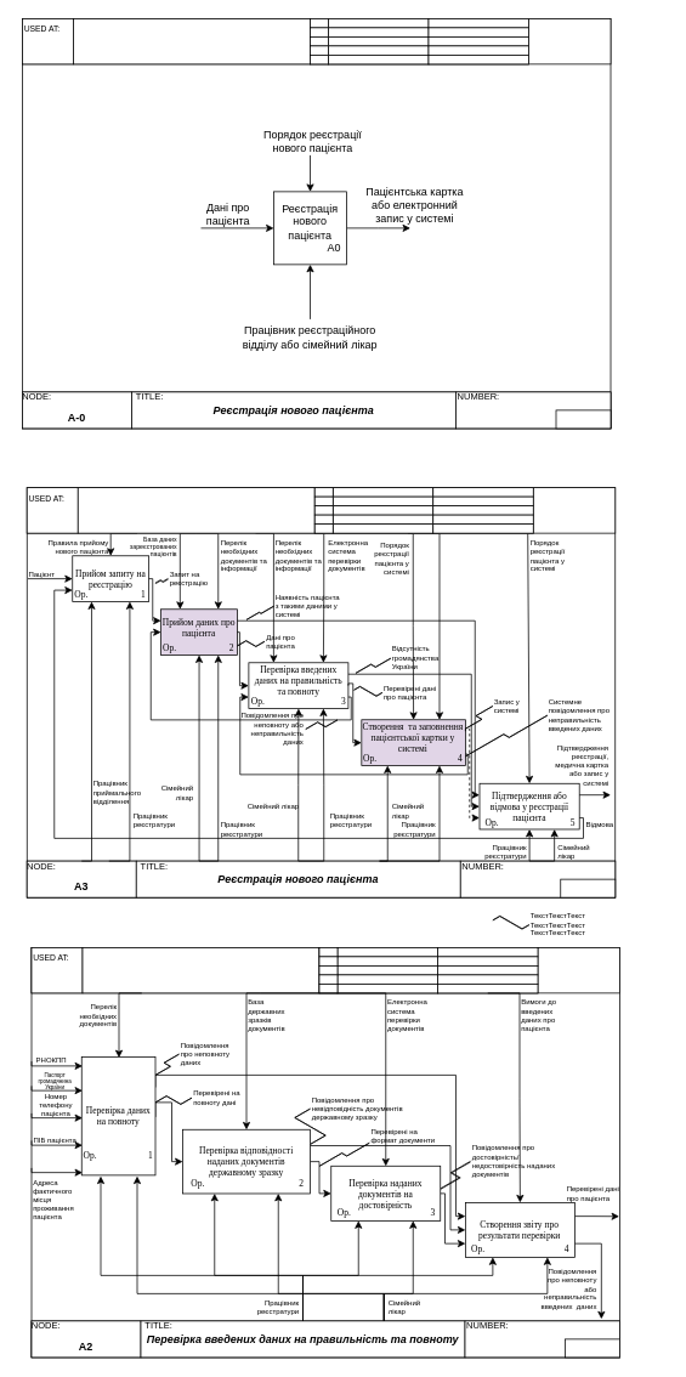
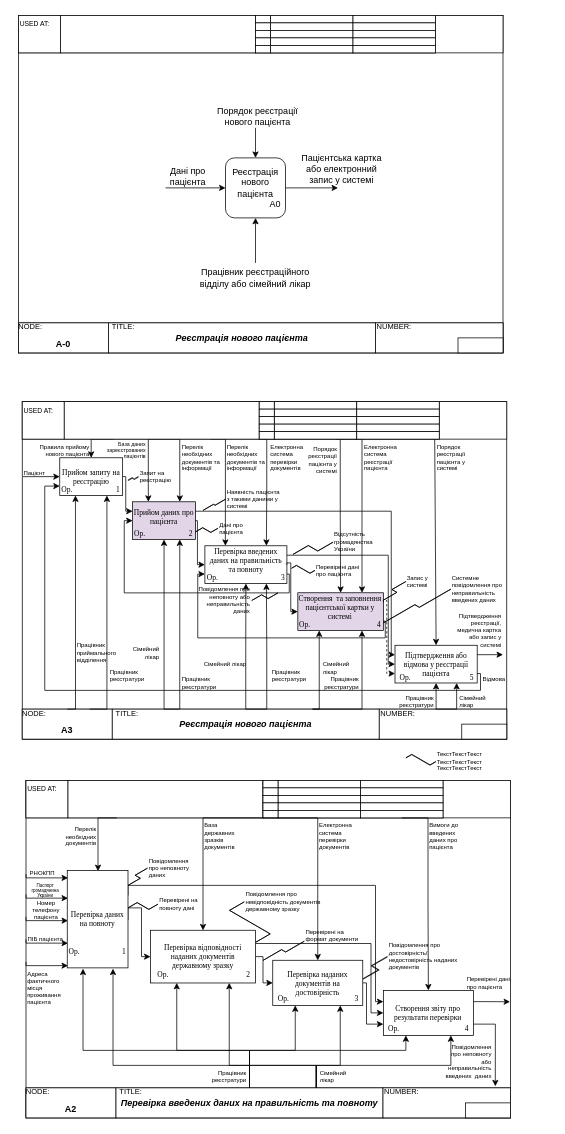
- <mxCell id="5" value="Реєстрація нового пацієнта&lt;br&gt;&lt;span style=&quot;white-space: pre;&quot;&gt;&#09;&lt;span style=&quot;white-space: pre;&quot;&gt;&#09;&lt;/span&gt;&lt;/span&gt;А0" style="whiteSpace=wrap;html=1;aspect=fixed;" parent="1" vertex="1"><mxGeometry x="300" y="210" width="80" height="80" as="geometry" /></mxCell>
+ <mxCell id="5" value="Реєстрація нового пацієнта&lt;br&gt;&lt;span style=&quot;white-space: pre;&quot;&gt;&#09;&lt;span style=&quot;white-space: pre;&quot;&gt;&#09;&lt;/span&gt;&lt;/span&gt;А0" style="whiteSpace=wrap;html=1;aspect=fixed;rounded=1;" parent="1" vertex="1"><mxGeometry x="300" y="210" width="80" height="80" as="geometry" /></mxCell>
+ <mxCell id="130" value="Електронна система реєстрації пацієнта" style="text;html=1;strokeColor=none;fillColor=none;align=left;verticalAlign=middle;whiteSpace=wrap;rounded=0;fontSize=8;" parent="1" vertex="1"><mxGeometry x="483" y="590" width="60" height="40.14" as="geometry" /></mxCell>
- <mxCell id="120" value="Відсутність громадянства України" style="text;html=1;strokeColor=none;fillColor=none;align=left;verticalAlign=middle;whiteSpace=wrap;rounded=0;fontSize=8;" parent="1" vertex="1"><mxGeometry x="428.47" y="707.36" width="60" height="30" as="geometry" /></mxCell>
+ <mxCell id="120" value="Відсутність громадянства України" style="text;html=1;strokeColor=none;fillColor=none;align=left;verticalAlign=middle;whiteSpace=wrap;rounded=0;fontSize=8;" parent="1" vertex="1"><mxGeometry x="443.47" y="707.36" width="60" height="30" as="geometry" /></mxCell>
- <mxCell id="213" value="Повідомлення про невідповідність документів державному зразку" style="text;html=1;strokeColor=none;fillColor=none;align=left;verticalAlign=middle;whiteSpace=wrap;rounded=0;fontSize=8;" parent="1" vertex="1"><mxGeometry x="340" y="1202" width="120" height="30" as="geometry" /></mxCell>
+ <mxCell id="213" value="Повідомлення про невідповідність документів державному зразку" style="text;html=1;strokeColor=none;fillColor=none;align=left;verticalAlign=middle;whiteSpace=wrap;rounded=0;fontSize=8;" parent="1" vertex="1"><mxGeometry x="325" y="1187" width="120" height="30" as="geometry" /></mxCell>
